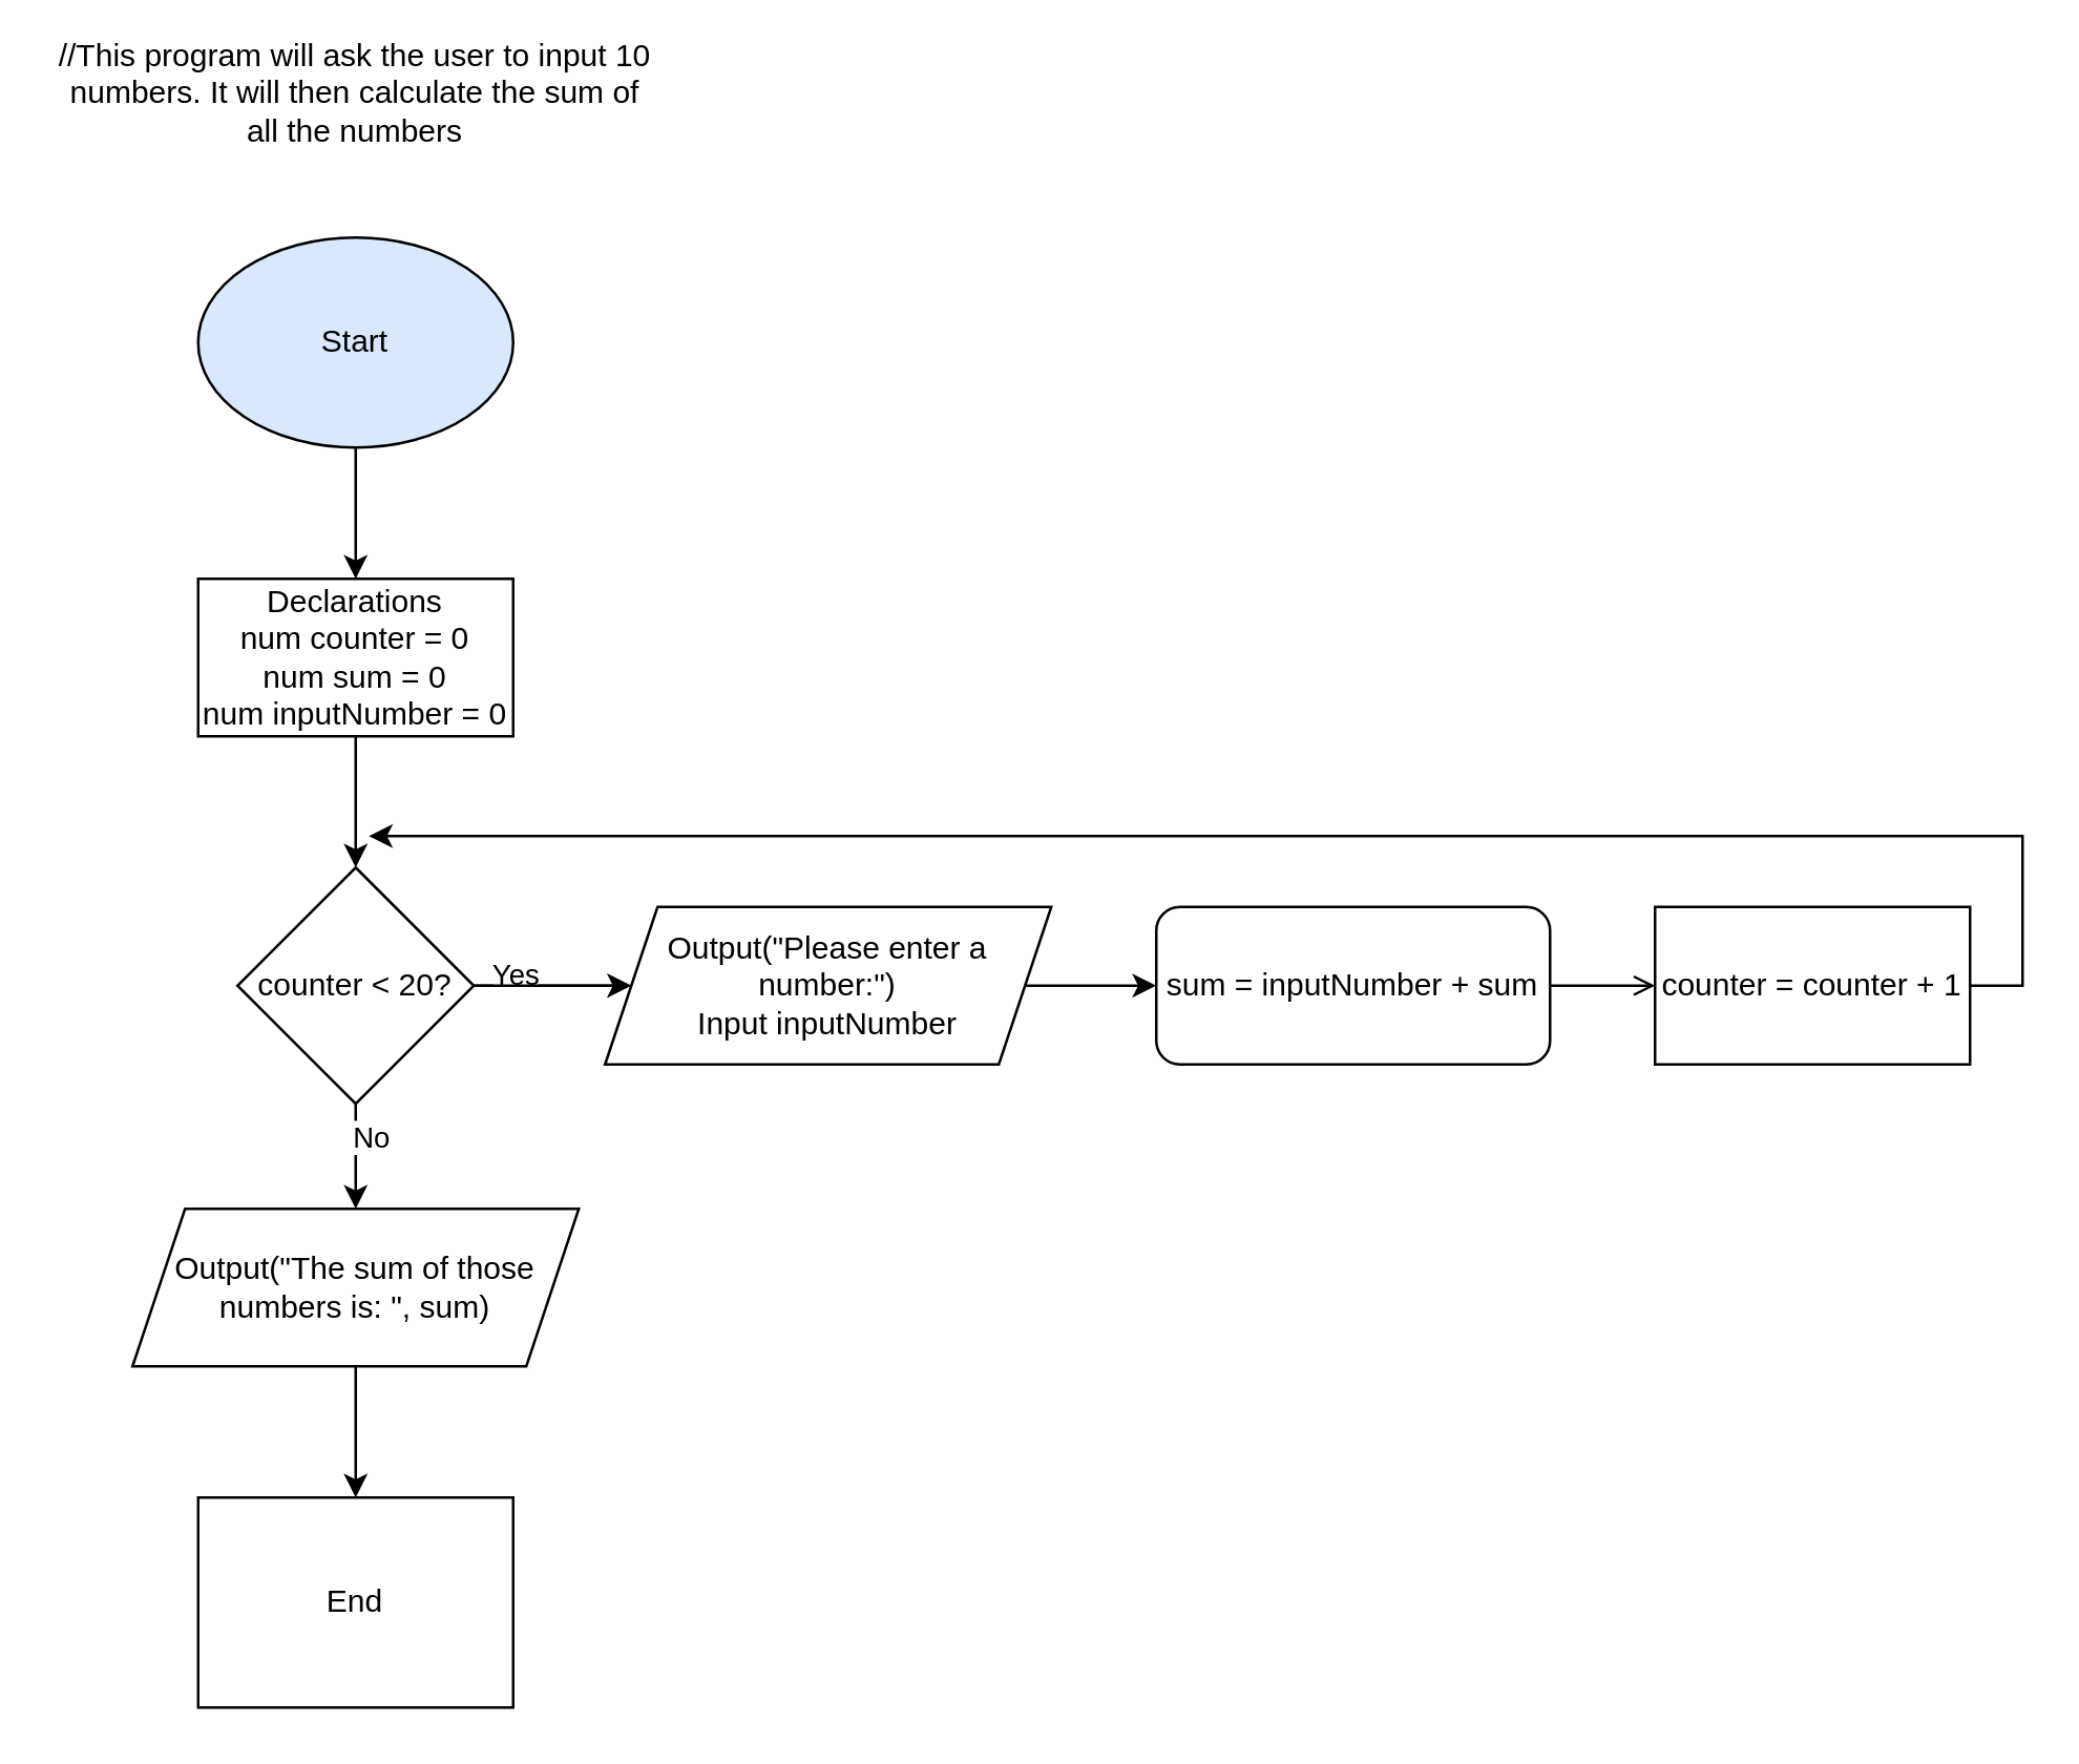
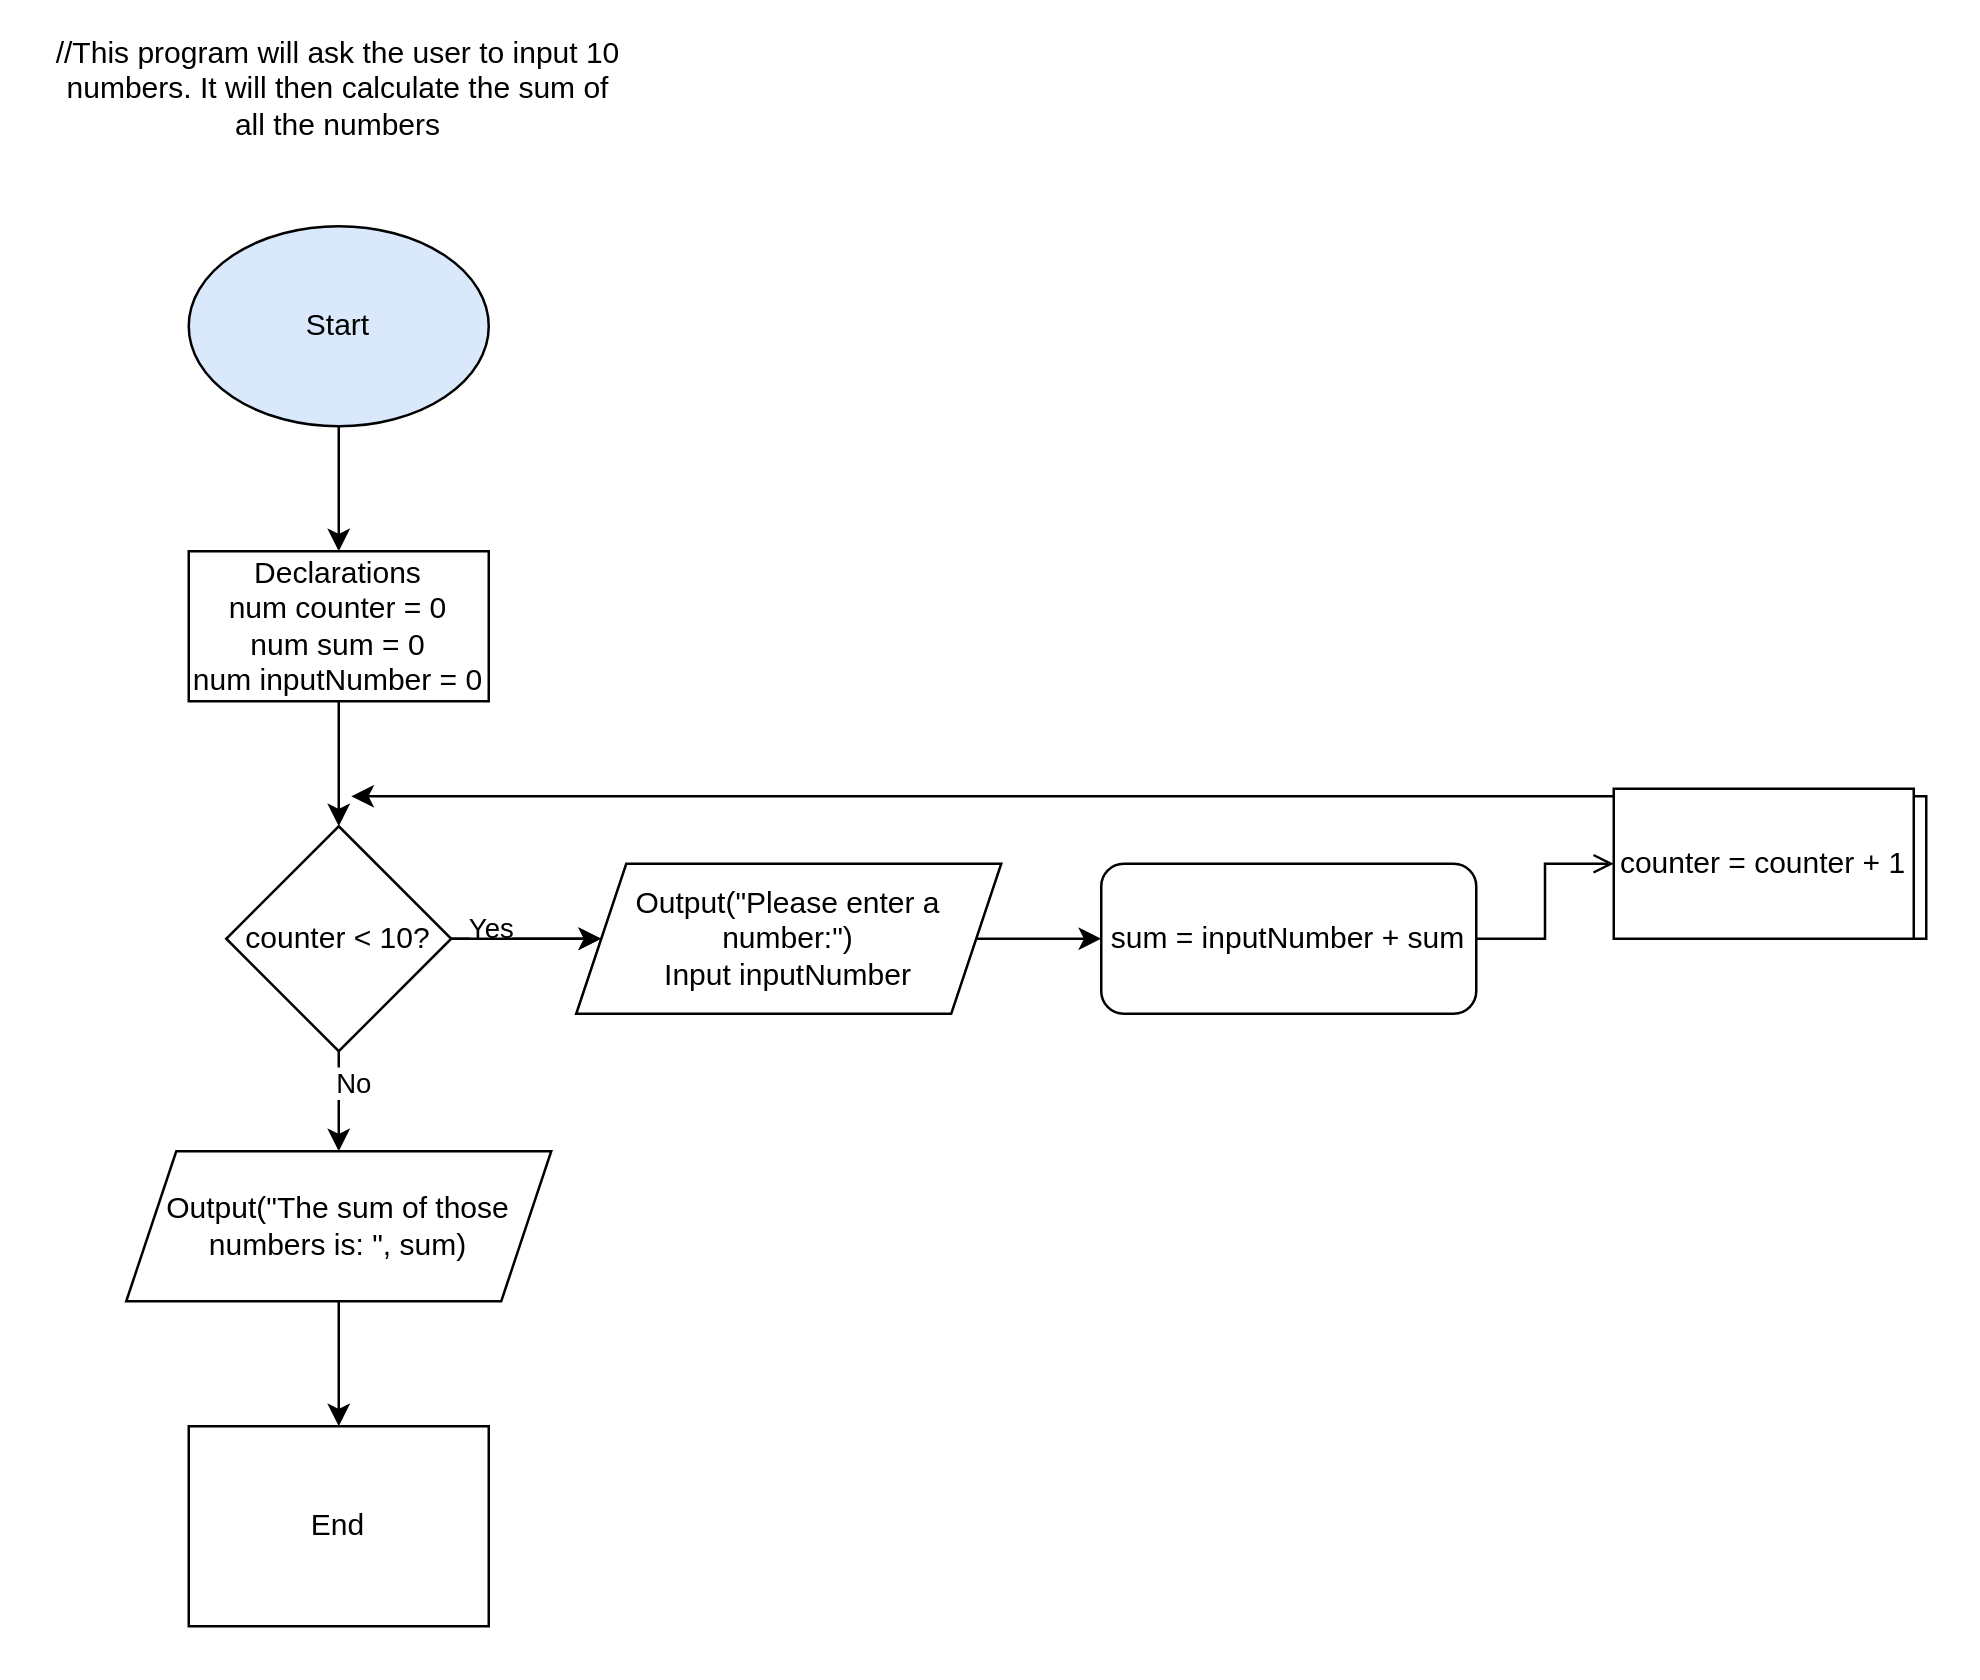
- <mxCell id="12" value="counter &amp;lt; 20?" style="rhombus;whiteSpace=wrap;html=1;" vertex="1" parent="1"><mxGeometry x="90" y="330" width="90" height="90" as="geometry" /></mxCell>
+ <mxCell id="12" value="counter &amp;lt; 10?" style="rhombus;whiteSpace=wrap;html=1;" vertex="1" parent="1"><mxGeometry x="90" y="330" width="90" height="90" as="geometry" /></mxCell>
- <mxCell id="18" value="counter = counter + 1" style="rounded=0;whiteSpace=wrap;html=1;" vertex="1" parent="1"><mxGeometry x="630" y="345" width="120" height="60" as="geometry" /></mxCell>
+ <mxCell id="18" value="counter = counter + 1" style="rounded=0;whiteSpace=wrap;html=1;" vertex="1" parent="1"><mxGeometry x="645" y="315" width="120" height="60" as="geometry" /></mxCell>
